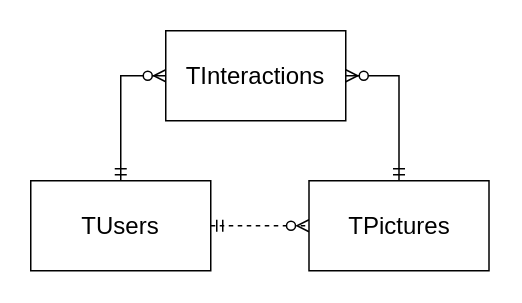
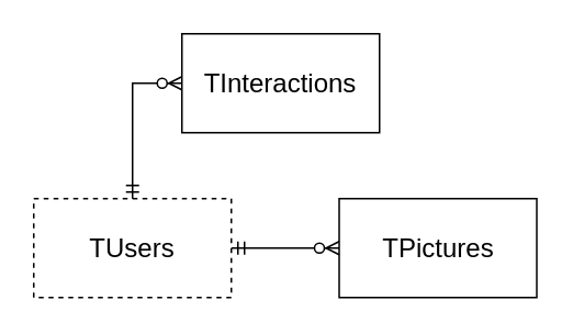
- <mxCell id="4" value="" style="edgeStyle=orthogonalEdgeStyle;rounded=0;orthogonalLoop=1;jettySize=auto;html=1;startArrow=ERmandOne;startFill=0;endArrow=ERzeroToMany;endFill=1;entryX=1;entryY=0.5;entryDx=0;entryDy=0;" edge="1" parent="1" source="5" target="6"><mxGeometry relative="1" as="geometry" /></mxCell>
- <mxCell id="3" value="&lt;font style=&quot;font-size: 16px&quot;&gt;TUsers&lt;/font&gt;" style="rounded=0;whiteSpace=wrap;html=1;" vertex="1" parent="1"><mxGeometry x="20" y="120" width="120" height="60" as="geometry" /></mxCell>
+ <mxCell id="3" value="&lt;font style=&quot;font-size: 16px&quot;&gt;TUsers&lt;/font&gt;" style="rounded=0;whiteSpace=wrap;html=1;dashed=1;" vertex="1" parent="1"><mxGeometry x="20" y="120" width="120" height="60" as="geometry" /></mxCell>
- <mxCell id="2" value="" style="edgeStyle=orthogonalEdgeStyle;rounded=0;orthogonalLoop=1;jettySize=auto;html=1;startArrow=ERmandOne;startFill=0;endArrow=ERzeroToMany;endFill=1;dashed=1;" edge="1" parent="1" source="3" target="5"><mxGeometry relative="1" as="geometry" /></mxCell>
+ <mxCell id="2" value="" style="edgeStyle=orthogonalEdgeStyle;rounded=0;orthogonalLoop=1;jettySize=auto;html=1;startArrow=ERmandOne;startFill=0;endArrow=ERzeroToMany;endFill=1;" edge="1" parent="1" source="3" target="5"><mxGeometry relative="1" as="geometry" /></mxCell>
